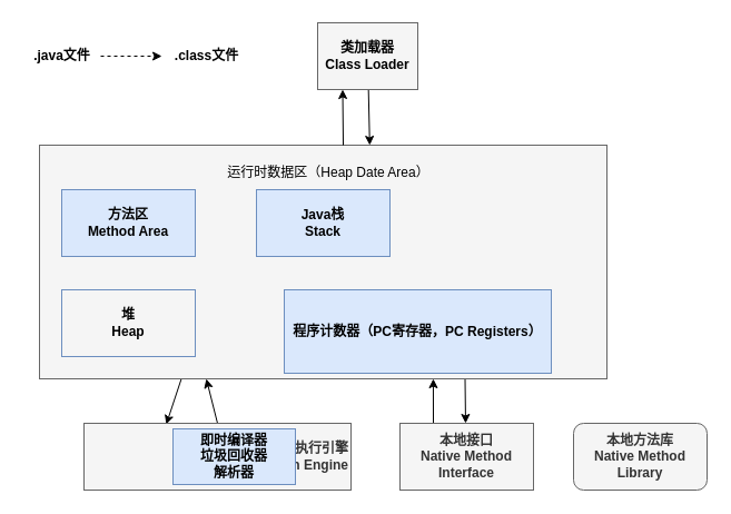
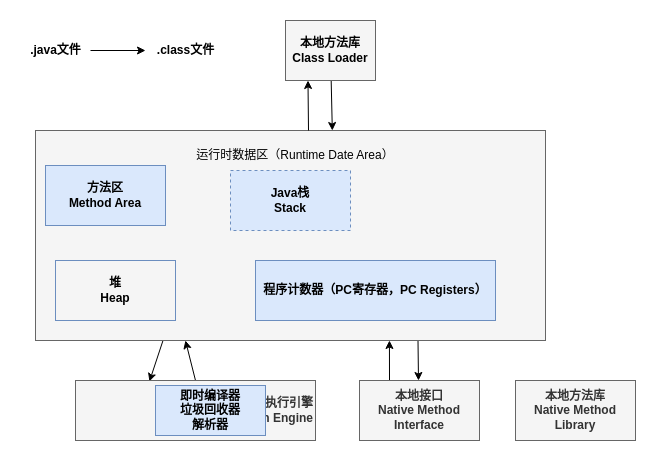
- <mxCell id="2" value="" style="edgeStyle=none;html=1;fontColor=#000000;strokeColor=#000000;dashed=1;" parent="1" source="3" target="4" edge="1"><mxGeometry relative="1" as="geometry" /></mxCell>
+ <mxCell id="2" value="" style="edgeStyle=none;html=1;fontColor=#000000;strokeColor=#000000;" parent="1" source="3" target="4" edge="1"><mxGeometry relative="1" as="geometry" /></mxCell>
- <mxCell id="6" value="类加载器&lt;br&gt;Class Loader" style="whiteSpace=wrap;html=1;fontColor=#000000;fillColor=#f5f5f5;strokeColor=#666666;fontStyle=1;rounded=0;" parent="1" vertex="1"><mxGeometry x="285" y="20" width="90" height="60" as="geometry" /></mxCell>
+ <mxCell id="6" value="本地方法库&lt;br&gt;Class Loader" style="whiteSpace=wrap;html=1;fontColor=#000000;fillColor=#f5f5f5;strokeColor=#666666;fontStyle=1;rounded=0;" parent="1" vertex="1"><mxGeometry x="285" y="20" width="90" height="60" as="geometry" /></mxCell>
- <mxCell id="11" value="运行时数据区（Heap Date Area）" style="text;html=1;strokeColor=none;fillColor=none;align=center;verticalAlign=middle;whiteSpace=wrap;rounded=0;fontColor=#000000;" parent="1" vertex="1"><mxGeometry x="185" y="140" width="220" height="30" as="geometry" /></mxCell>
+ <mxCell id="11" value="运行时数据区（Runtime Date Area）" style="text;html=1;strokeColor=none;fillColor=none;align=center;verticalAlign=middle;whiteSpace=wrap;rounded=0;fontColor=#000000;" parent="1" vertex="1"><mxGeometry x="185" y="140" width="220" height="30" as="geometry" /></mxCell>
- <mxCell id="12" value="方法区&lt;br&gt;Method Area" style="rounded=0;whiteSpace=wrap;html=1;fillColor=#dae8fc;strokeColor=#6c8ebf;fontStyle=1;fontColor=#000000;" parent="1" vertex="1"><mxGeometry x="55" y="170" width="120" height="60" as="geometry" /></mxCell>
+ <mxCell id="12" value="方法区&lt;br&gt;Method Area" style="rounded=0;whiteSpace=wrap;html=1;fillColor=#dae8fc;strokeColor=#6c8ebf;fontStyle=1;fontColor=#000000;" parent="1" vertex="1"><mxGeometry x="45" y="165" width="120" height="60" as="geometry" /></mxCell>
- <mxCell id="14" value="Java栈&lt;br&gt;Stack" style="rounded=0;whiteSpace=wrap;html=1;fillColor=#dae8fc;strokeColor=#6c8ebf;fontStyle=1;fontColor=#000000;" parent="1" vertex="1"><mxGeometry x="230" y="170" width="120" height="60" as="geometry" /></mxCell>
+ <mxCell id="14" value="Java栈&lt;br&gt;Stack" style="rounded=0;whiteSpace=wrap;html=1;fillColor=#dae8fc;strokeColor=#6c8ebf;fontStyle=1;fontColor=#000000;dashed=1;" parent="1" vertex="1"><mxGeometry x="230" y="170" width="120" height="60" as="geometry" /></mxCell>
- <mxCell id="15" value="程序计数器（PC寄存器，PC Registers）" style="rounded=0;whiteSpace=wrap;html=1;fillColor=#dae8fc;strokeColor=#6c8ebf;fontStyle=1;fontColor=#000000;" parent="1" vertex="1"><mxGeometry x="255" y="260" width="240" height="75" as="geometry" /></mxCell>
+ <mxCell id="15" value="程序计数器（PC寄存器，PC Registers）" style="rounded=0;whiteSpace=wrap;html=1;fillColor=#dae8fc;strokeColor=#6c8ebf;fontStyle=1;fontColor=#000000;" parent="1" vertex="1"><mxGeometry x="255" y="260" width="240" height="60" as="geometry" /></mxCell>
- <mxCell id="18" value="本地方法库&lt;br&gt;Native Method Library" style="whiteSpace=wrap;html=1;fillColor=#f5f5f5;strokeColor=#666666;fontStyle=1;fontColor=#333333;rounded=1;" parent="1" vertex="1"><mxGeometry x="515" y="380" width="120" height="60" as="geometry" /></mxCell>
+ <mxCell id="18" value="本地方法库&lt;br&gt;Native Method Library" style="rounded=0;whiteSpace=wrap;html=1;fillColor=#f5f5f5;strokeColor=#666666;fontStyle=1;fontColor=#333333;" parent="1" vertex="1"><mxGeometry x="515" y="380" width="120" height="60" as="geometry" /></mxCell>
